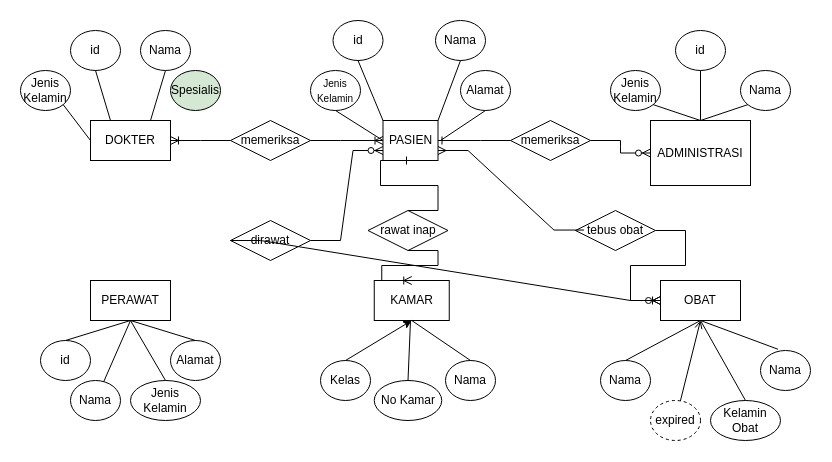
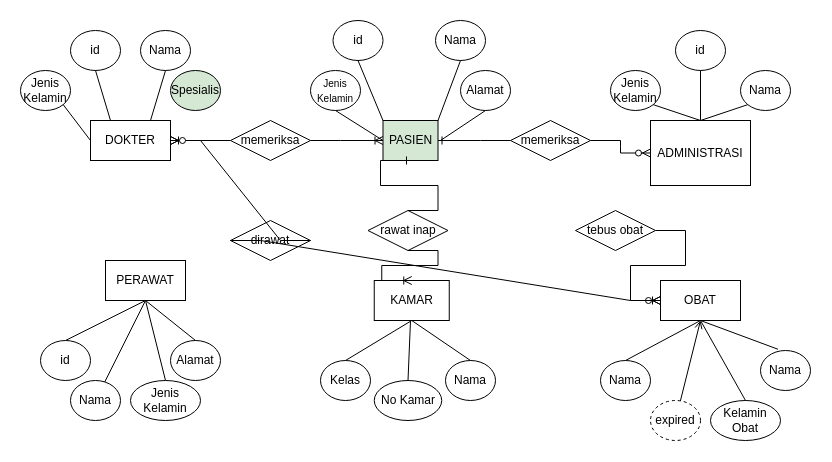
- <mxCell id="5" value="PASIEN" style="rounded=0;whiteSpace=wrap;html=1;" vertex="1" parent="1"><mxGeometry x="382.5" y="120" width="55" height="40" as="geometry" /></mxCell>
+ <mxCell id="5" value="PASIEN" style="rounded=0;whiteSpace=wrap;html=1;fillColor=#d5e8d4;" vertex="1" parent="1"><mxGeometry x="382.5" y="120" width="55" height="40" as="geometry" /></mxCell>
- <mxCell id="63" value="" style="edgeStyle=entityRelationEdgeStyle;fontSize=12;html=1;endArrow=ERmany;rounded=0;entryX=1;entryY=0.75;entryDx=0;entryDy=0;exitX=0.106;exitY=0.489;exitDx=0;exitDy=0;exitPerimeter=0;" edge="1" parent="1" source="34" target="5"><mxGeometry width="100" height="100" relative="1" as="geometry"><mxPoint x="410" y="280" as="sourcePoint" /><mxPoint x="510" y="180" as="targetPoint" /></mxGeometry></mxCell>
- <mxCell id="62" value="" style="edgeStyle=entityRelationEdgeStyle;fontSize=12;html=1;endArrow=ERzeroToMany;endFill=1;rounded=0;exitX=1;exitY=0.5;exitDx=0;exitDy=0;entryX=0;entryY=0.75;entryDx=0;entryDy=0;" edge="1" parent="1" source="33" target="5"><mxGeometry width="100" height="100" relative="1" as="geometry"><mxPoint x="410" y="280" as="sourcePoint" /><mxPoint x="340" y="170" as="targetPoint" /></mxGeometry></mxCell>
+ <mxCell id="62" value="" style="edgeStyle=entityRelationEdgeStyle;fontSize=12;html=1;endArrow=ERzeroToMany;endFill=1;rounded=0;exitX=1;exitY=0.5;exitDx=0;exitDy=0;" edge="1" parent="1" source="33" target="2"><mxGeometry width="100" height="100" relative="1" as="geometry"><mxPoint x="410" y="280" as="sourcePoint" /><mxPoint x="340" y="170" as="targetPoint" /></mxGeometry></mxCell>
- <mxCell id="7" value="PERAWAT" style="rounded=0;whiteSpace=wrap;html=1;" vertex="1" parent="1"><mxGeometry x="90" y="280" width="80" height="40" as="geometry" /></mxCell>
+ <mxCell id="7" value="PERAWAT" style="rounded=0;whiteSpace=wrap;html=1;" vertex="1" parent="1"><mxGeometry x="105" y="260" width="80" height="40" as="geometry" /></mxCell>
- <mxCell id="38" value="" style="endArrow=classic;html=1;rounded=0;entryX=0.5;entryY=1;entryDx=0;entryDy=0;exitX=0.5;exitY=0;exitDx=0;exitDy=0;" edge="1" parent="1" source="37" target="4"><mxGeometry width="50" height="50" relative="1" as="geometry"><mxPoint x="400" y="420" as="sourcePoint" /><mxPoint x="450" y="370" as="targetPoint" /></mxGeometry></mxCell>
+ <mxCell id="38" value="" style="endArrow=none;html=1;rounded=0;entryX=0.5;entryY=1;entryDx=0;entryDy=0;exitX=0.5;exitY=0;exitDx=0;exitDy=0;" edge="1" parent="1" source="37" target="4"><mxGeometry width="50" height="50" relative="1" as="geometry"><mxPoint x="400" y="420" as="sourcePoint" /><mxPoint x="450" y="370" as="targetPoint" /></mxGeometry></mxCell>
